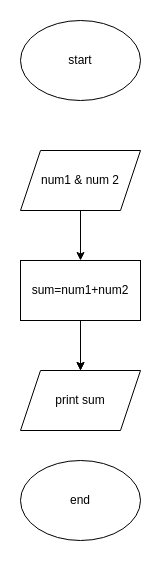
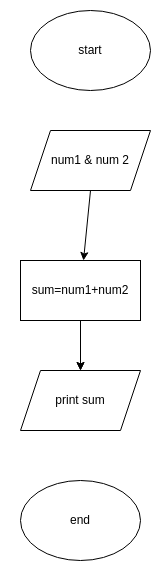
- <mxCell id="2" value="start" style="ellipse;whiteSpace=wrap;html=1;" vertex="1" parent="1"><mxGeometry x="20" y="20" width="120" height="80" as="geometry" /></mxCell>
+ <mxCell id="2" value="start" style="ellipse;whiteSpace=wrap;html=1;" vertex="1" parent="1"><mxGeometry x="30" y="10" width="120" height="80" as="geometry" /></mxCell>
- <mxCell id="3" value="num1 &amp;amp; num 2" style="shape=parallelogram;perimeter=parallelogramPerimeter;whiteSpace=wrap;html=1;fixedSize=1;" vertex="1" parent="1"><mxGeometry x="20" y="150" width="120" height="60" as="geometry" /></mxCell>
+ <mxCell id="3" value="num1 &amp;amp; num 2" style="shape=parallelogram;perimeter=parallelogramPerimeter;whiteSpace=wrap;html=1;fixedSize=1;" vertex="1" parent="1"><mxGeometry x="30" y="130" width="120" height="60" as="geometry" /></mxCell>
- <mxCell id="8" value="end" style="ellipse;whiteSpace=wrap;html=1;" vertex="1" parent="1"><mxGeometry x="20" y="460" width="120" height="80" as="geometry" /></mxCell>
+ <mxCell id="8" value="end" style="ellipse;whiteSpace=wrap;html=1;" vertex="1" parent="1"><mxGeometry x="20" y="480" width="120" height="80" as="geometry" /></mxCell>
